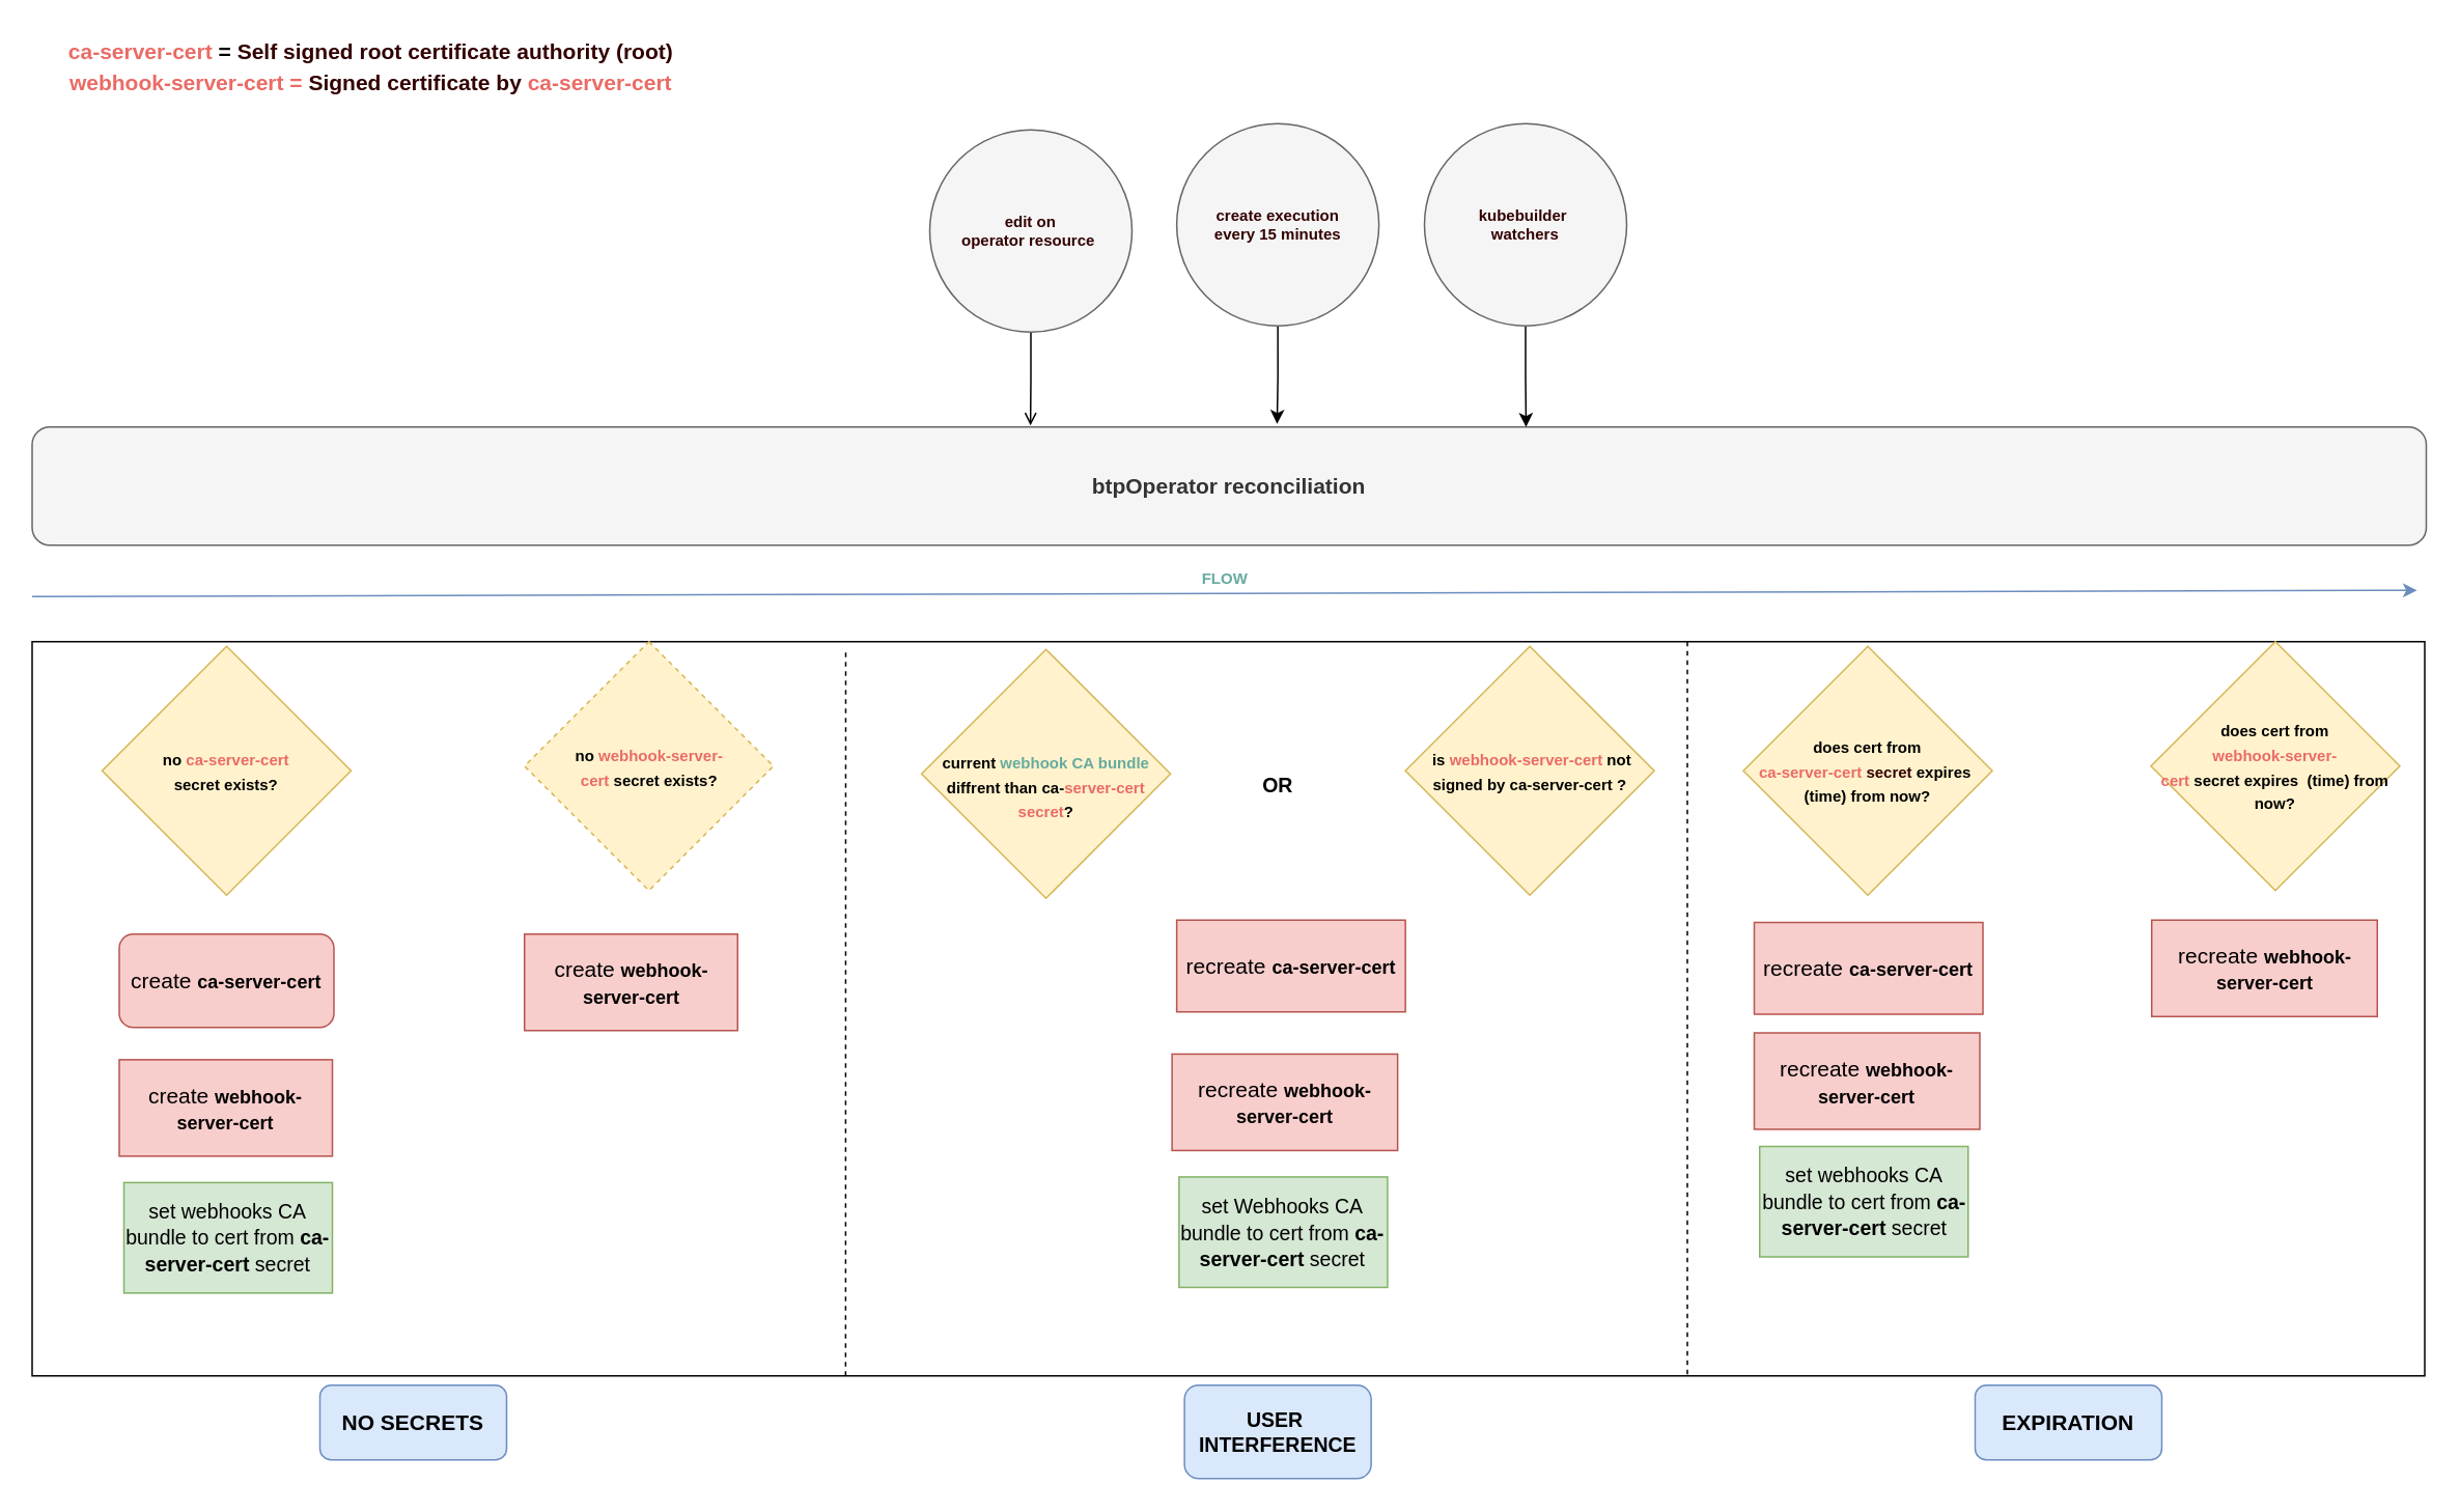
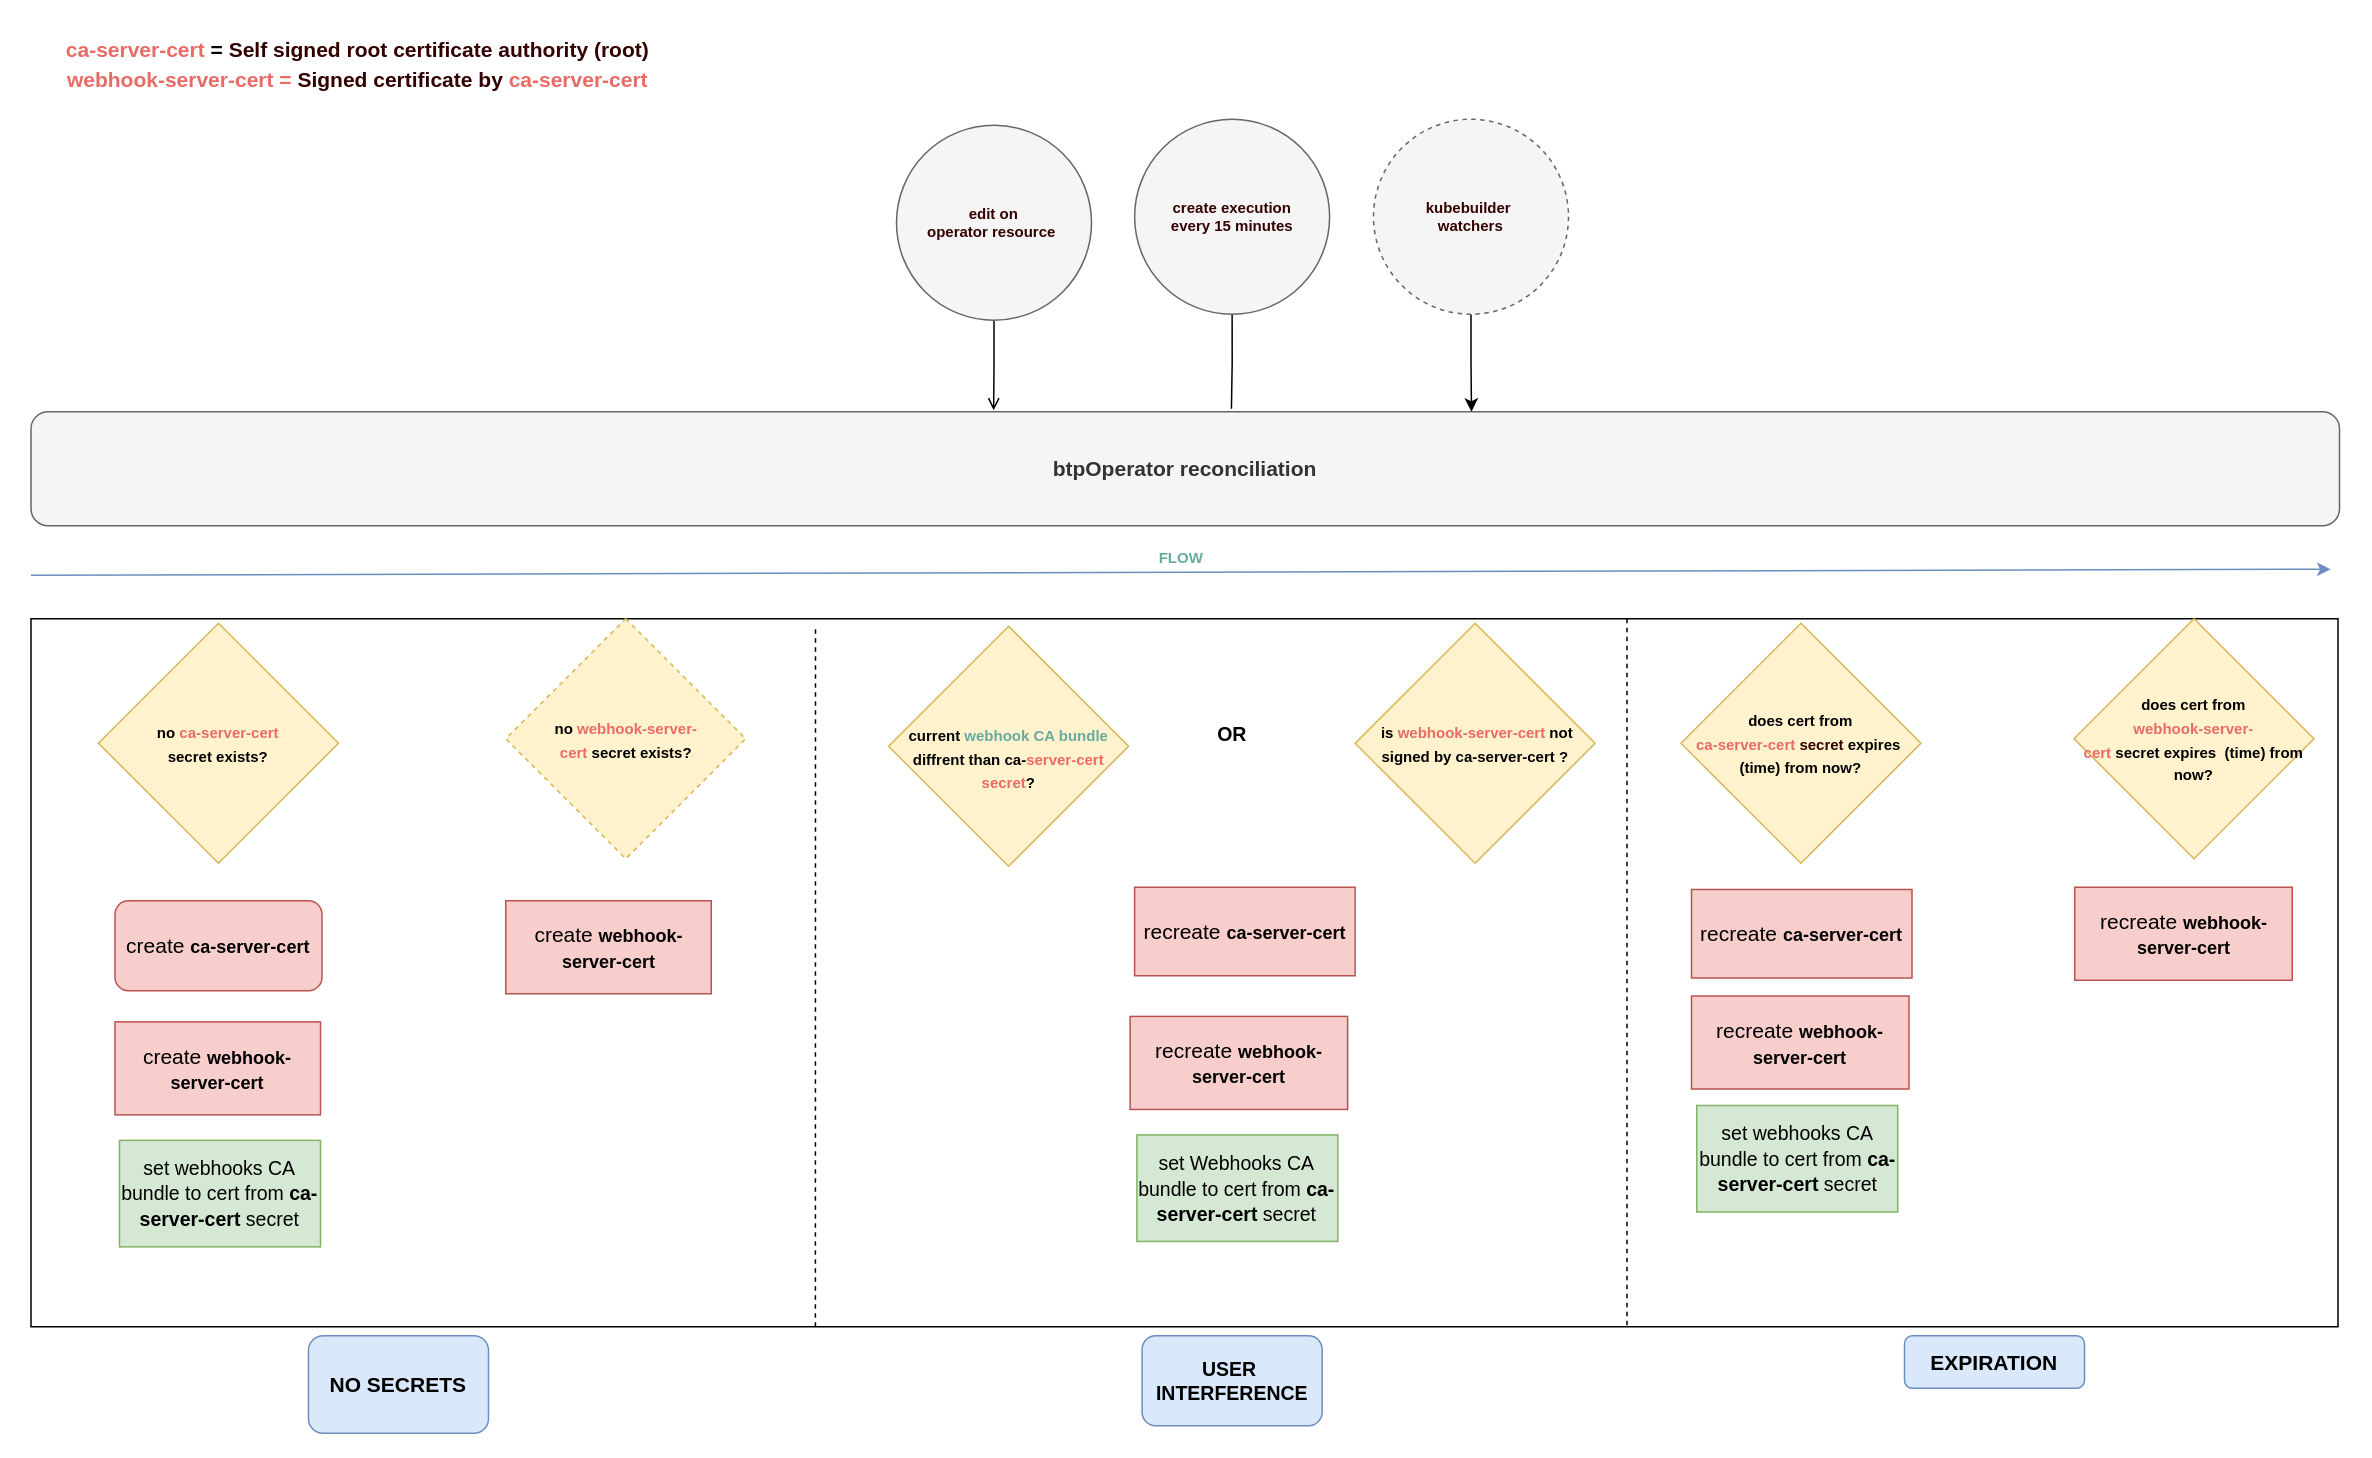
- <mxCell id="28" value="&lt;b style=&quot;border-color: var(--border-color);&quot;&gt;&lt;font style=&quot;border-color: var(--border-color);&quot; color=&quot;#330000&quot;&gt;kubebuilder&amp;nbsp;&lt;br style=&quot;border-color: var(--border-color);&quot;&gt;watchers&lt;/font&gt;&lt;/b&gt;" style="ellipse;whiteSpace=wrap;html=1;aspect=fixed;labelBackgroundColor=none;fontSize=10;fontColor=#333333;fillColor=#f5f5f5;strokeColor=#666666;" vertex="1" parent="1"><mxGeometry x="915" y="79" width="130" height="130" as="geometry" /></mxCell>
+ <mxCell id="28" value="&lt;b style=&quot;border-color: var(--border-color);&quot;&gt;&lt;font style=&quot;border-color: var(--border-color);&quot; color=&quot;#330000&quot;&gt;kubebuilder&amp;nbsp;&lt;br style=&quot;border-color: var(--border-color);&quot;&gt;watchers&lt;/font&gt;&lt;/b&gt;" style="ellipse;whiteSpace=wrap;html=1;aspect=fixed;labelBackgroundColor=none;fontSize=10;fontColor=#333333;fillColor=#f5f5f5;strokeColor=#666666;dashed=1;" vertex="1" parent="1"><mxGeometry x="915" y="79" width="130" height="130" as="geometry" /></mxCell>
- <mxCell id="29" style="edgeStyle=orthogonalEdgeStyle;rounded=0;orthogonalLoop=1;jettySize=auto;html=1;entryX=0.52;entryY=-0.026;entryDx=0;entryDy=0;entryPerimeter=0;" edge="1" parent="1" source="30" target="4"><mxGeometry relative="1" as="geometry" /></mxCell>
+ <mxCell id="29" style="edgeStyle=orthogonalEdgeStyle;rounded=0;orthogonalLoop=1;jettySize=auto;html=1;entryX=0.52;entryY=-0.026;entryDx=0;entryDy=0;entryPerimeter=0;endArrow=none;" edge="1" parent="1" source="30" target="4"><mxGeometry relative="1" as="geometry" /></mxCell>
- <mxCell id="10" value="&lt;b&gt;OR&lt;/b&gt;" style="text;html=1;strokeColor=none;fillColor=none;align=center;verticalAlign=middle;whiteSpace=wrap;rounded=0;fontSize=13;" parent="1" vertex="1"><mxGeometry x="790.75" y="489" width="60" height="30" as="geometry" /></mxCell>
+ <mxCell id="10" value="&lt;b&gt;OR&lt;/b&gt;" style="text;html=1;strokeColor=none;fillColor=none;align=center;verticalAlign=middle;whiteSpace=wrap;rounded=0;fontSize=13;" parent="1" vertex="1"><mxGeometry x="790.75" y="474" width="60" height="30" as="geometry" /></mxCell>
- <mxCell id="8" value="&lt;b&gt;NO SECRETS&lt;/b&gt;" style="rounded=1;whiteSpace=wrap;html=1;fontSize=14;fillColor=#dae8fc;strokeColor=#6c8ebf;" parent="1" vertex="1"><mxGeometry x="205" y="890" width="120" height="48" as="geometry" /></mxCell>
+ <mxCell id="8" value="&lt;b&gt;NO SECRETS&lt;/b&gt;" style="rounded=1;whiteSpace=wrap;html=1;fontSize=14;fillColor=#dae8fc;strokeColor=#6c8ebf;" parent="1" vertex="1"><mxGeometry x="205" y="890" width="120" height="65" as="geometry" /></mxCell>
- <mxCell id="3" value="&lt;b style=&quot;border-color: var(--border-color);&quot;&gt;EXPIRATION&lt;/b&gt;" style="rounded=1;whiteSpace=wrap;html=1;fontSize=14;fillColor=#dae8fc;strokeColor=#6c8ebf;" parent="1" vertex="1"><mxGeometry x="1269" y="890" width="120" height="48" as="geometry" /></mxCell>
+ <mxCell id="3" value="&lt;b style=&quot;border-color: var(--border-color);&quot;&gt;EXPIRATION&lt;/b&gt;" style="rounded=1;whiteSpace=wrap;html=1;fontSize=14;fillColor=#dae8fc;strokeColor=#6c8ebf;" parent="1" vertex="1"><mxGeometry x="1269" y="890" width="120" height="35" as="geometry" /></mxCell>
